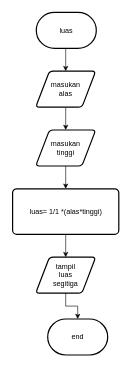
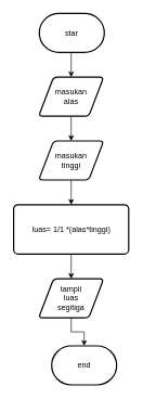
- <mxCell id="3" value="luas" style="strokeWidth=2;html=1;shape=mxgraph.flowchart.terminator;whiteSpace=wrap;" parent="1" vertex="1"><mxGeometry x="60" y="20" width="100" height="60" as="geometry" /></mxCell>
+ <mxCell id="3" value="star" style="strokeWidth=2;html=1;shape=mxgraph.flowchart.terminator;whiteSpace=wrap;" parent="1" vertex="1"><mxGeometry x="60" y="20" width="100" height="60" as="geometry" /></mxCell>
